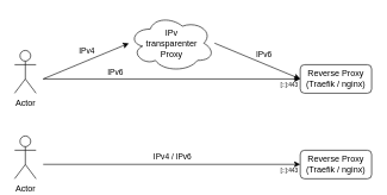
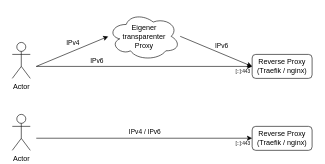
- <mxCell id="3" value="IPv&lt;br&gt;transparenter&lt;br&gt;Proxy" style="ellipse;shape=cloud;whiteSpace=wrap;html=1;" parent="1" vertex="1"><mxGeometry x="180" y="20" width="120" height="80" as="geometry" /></mxCell>
+ <mxCell id="3" value="Eigener&lt;br&gt;transparenter&lt;br&gt;Proxy" style="ellipse;shape=cloud;whiteSpace=wrap;html=1;" parent="1" vertex="1"><mxGeometry x="180" y="20" width="120" height="80" as="geometry" /></mxCell>
